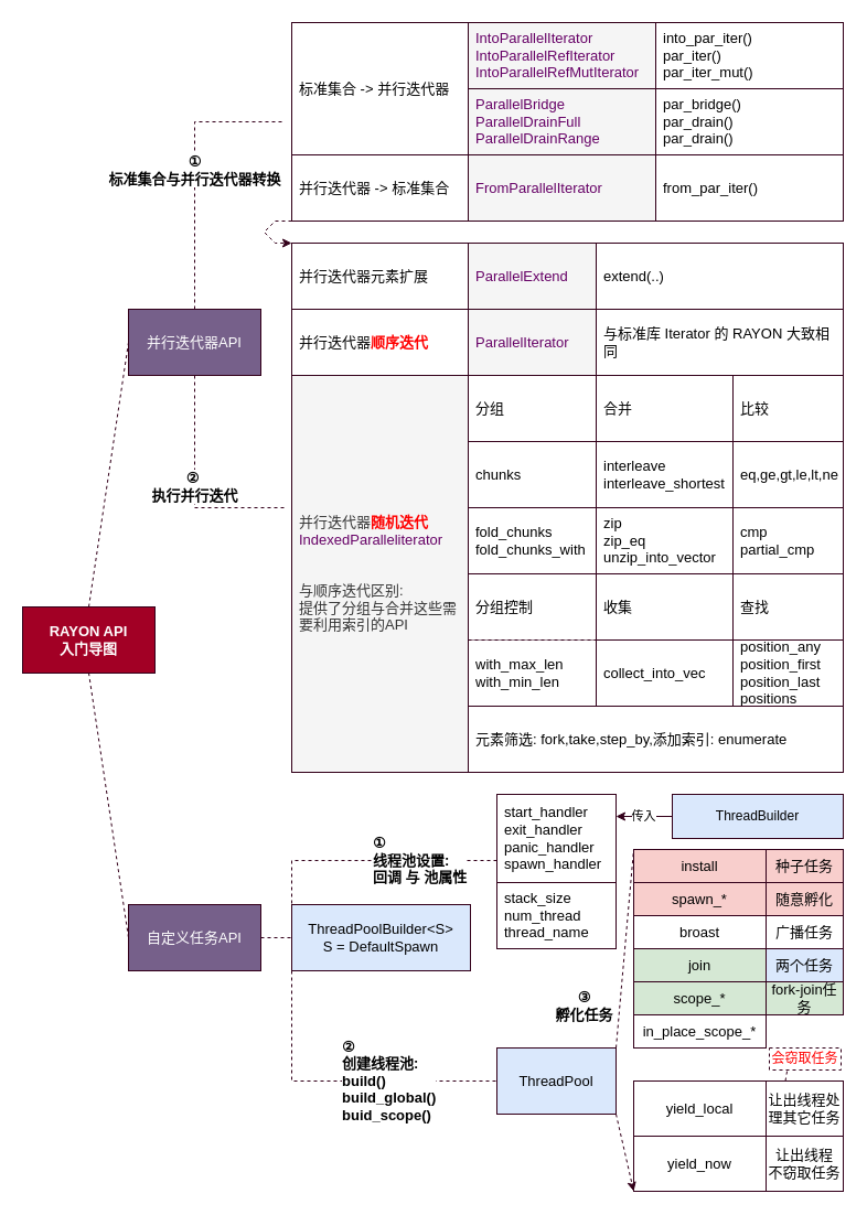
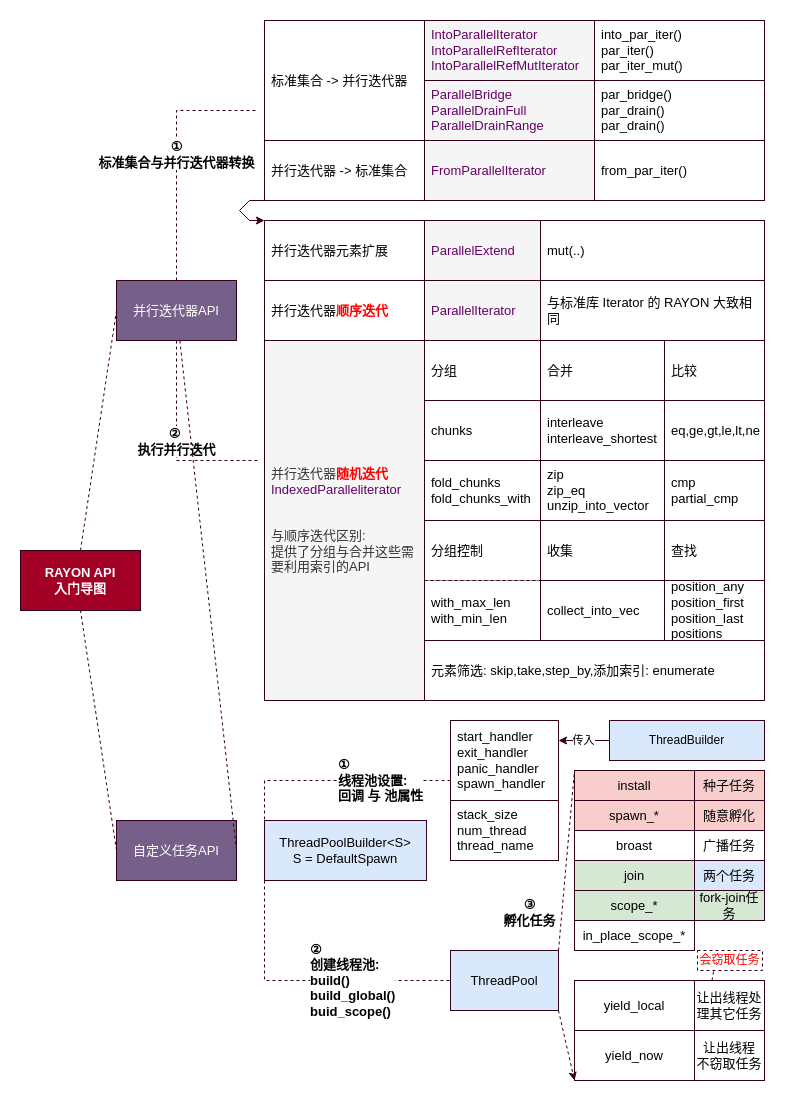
- <mxCell id="67" value="" style="endArrow=classic;html=1;rounded=0;exitX=0;exitY=1;exitDx=0;exitDy=0;entryX=0;entryY=0;entryDx=0;entryDy=0;dashed=1;strokeColor=#33001A;" parent="1" source="23" target="27" edge="1"><mxGeometry width="50" height="50" relative="1" as="geometry"><mxPoint x="429" y="410" as="sourcePoint" /><mxPoint x="479" y="360" as="targetPoint" /><Array as="points"><mxPoint x="249" y="200" /><mxPoint x="239" y="210" /><mxPoint x="249" y="220" /></Array></mxGeometry></mxCell>
+ <mxCell id="67" value="" style="endArrow=classic;html=1;rounded=0;exitX=0;exitY=1;exitDx=0;exitDy=0;entryX=0;entryY=0;entryDx=0;entryDy=0;dashed=0;strokeColor=#33001A;" parent="1" source="23" target="27" edge="1"><mxGeometry width="50" height="50" relative="1" as="geometry"><mxPoint x="429" y="410" as="sourcePoint" /><mxPoint x="479" y="360" as="targetPoint" /><Array as="points"><mxPoint x="249" y="200" /><mxPoint x="239" y="210" /><mxPoint x="249" y="220" /></Array></mxGeometry></mxCell>
- <mxCell id="28" value="extend(..)" style="rounded=0;whiteSpace=wrap;html=1;fontSize=13;align=left;spacingLeft=5;strokeColor=#33001A;" parent="1" vertex="1"><mxGeometry x="540" y="220" width="224" height="60" as="geometry" /></mxCell>
+ <mxCell id="28" value="mut(..)" style="rounded=0;whiteSpace=wrap;html=1;fontSize=13;align=left;spacingLeft=5;strokeColor=#33001A;" parent="1" vertex="1"><mxGeometry x="540" y="220" width="224" height="60" as="geometry" /></mxCell>
- <mxCell id="17" value="元素筛选: fork,take,step_by,添加索引: enumerate&amp;nbsp;" style="rounded=0;whiteSpace=wrap;html=1;align=left;spacingLeft=5;strokeColor=#33001A;fontSize=13;" parent="1" vertex="1"><mxGeometry x="424" y="640" width="340" height="60" as="geometry" /></mxCell>
+ <mxCell id="17" value="元素筛选: skip,take,step_by,添加索引: enumerate&amp;nbsp;" style="rounded=0;whiteSpace=wrap;html=1;align=left;spacingLeft=5;strokeColor=#33001A;fontSize=13;" parent="1" vertex="1"><mxGeometry x="424" y="640" width="340" height="60" as="geometry" /></mxCell>
- <mxCell id="61" value="" style="endArrow=none;dashed=1;html=1;rounded=0;exitX=1;exitY=0.5;exitDx=0;exitDy=0;entryX=0;entryY=0.5;entryDx=0;entryDy=0;fontSize=13;strokeColor=#33001A;" parent="1" source="60" target="36" edge="1"><mxGeometry width="50" height="50" relative="1" as="geometry"><mxPoint x="486" y="610" as="sourcePoint" /><mxPoint x="536" y="560" as="targetPoint" /></mxGeometry></mxCell>
+ <mxCell id="61" value="" style="endArrow=none;dashed=1;html=1;rounded=0;exitX=1;exitY=0.5;exitDx=0;exitDy=0;fontSize=13;strokeColor=#33001A;" parent="1" source="60" target="33" edge="1"><mxGeometry width="50" height="50" relative="1" as="geometry"><mxPoint x="486" y="610" as="sourcePoint" /><mxPoint x="536" y="560" as="targetPoint" /></mxGeometry></mxCell>
